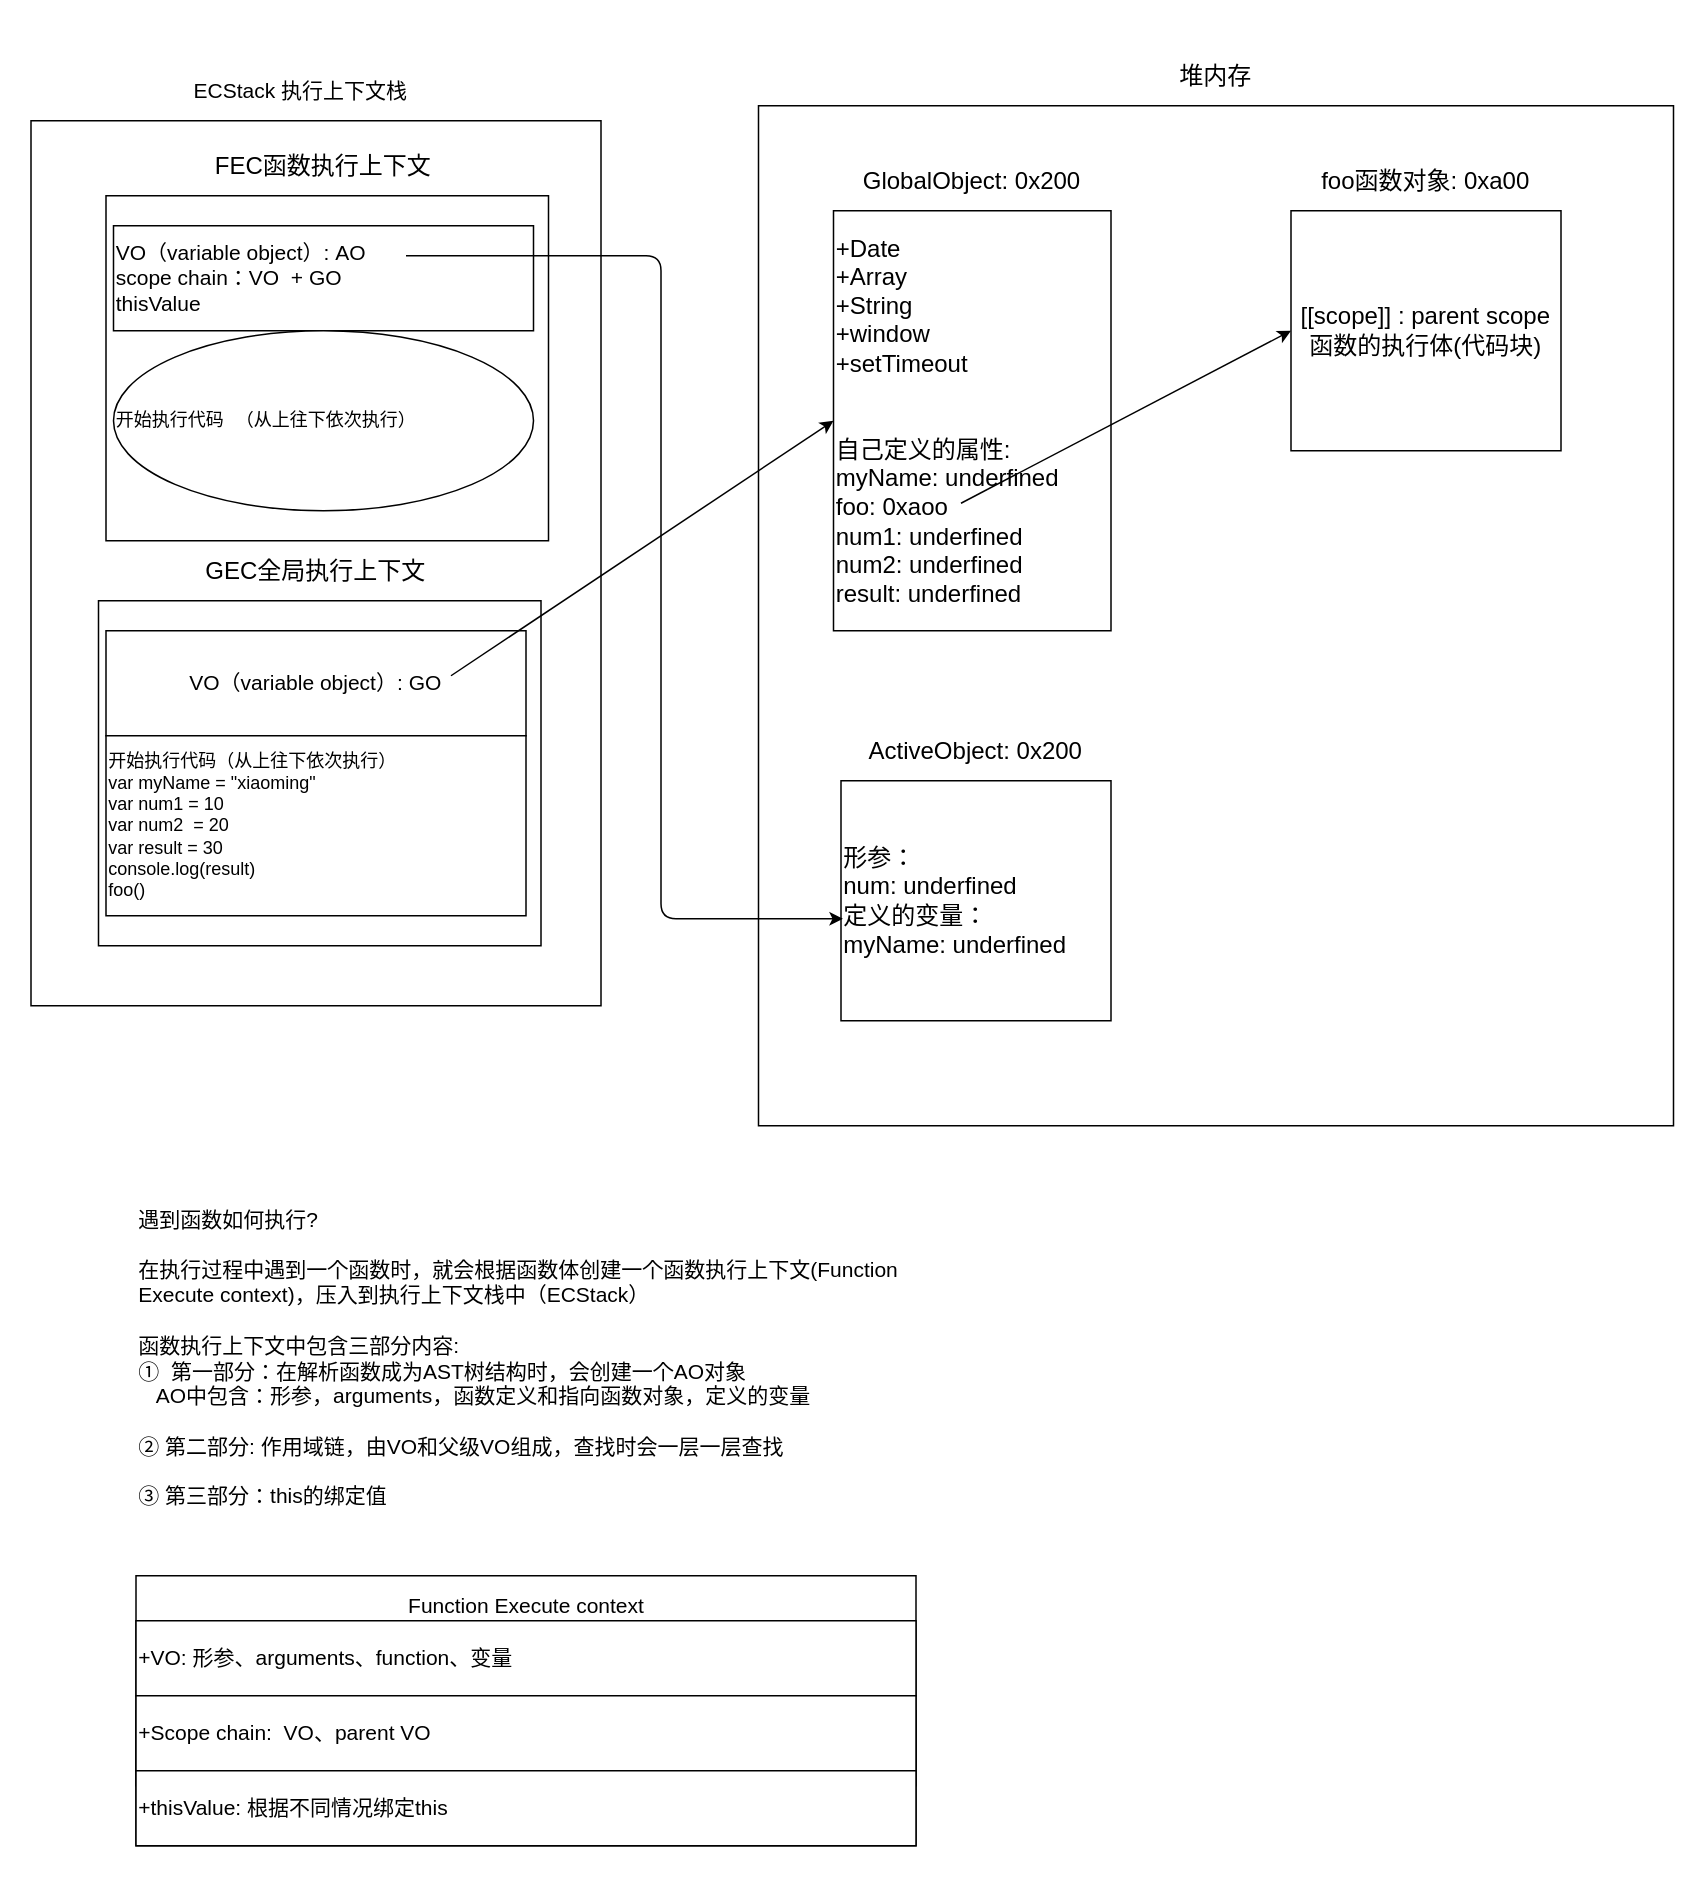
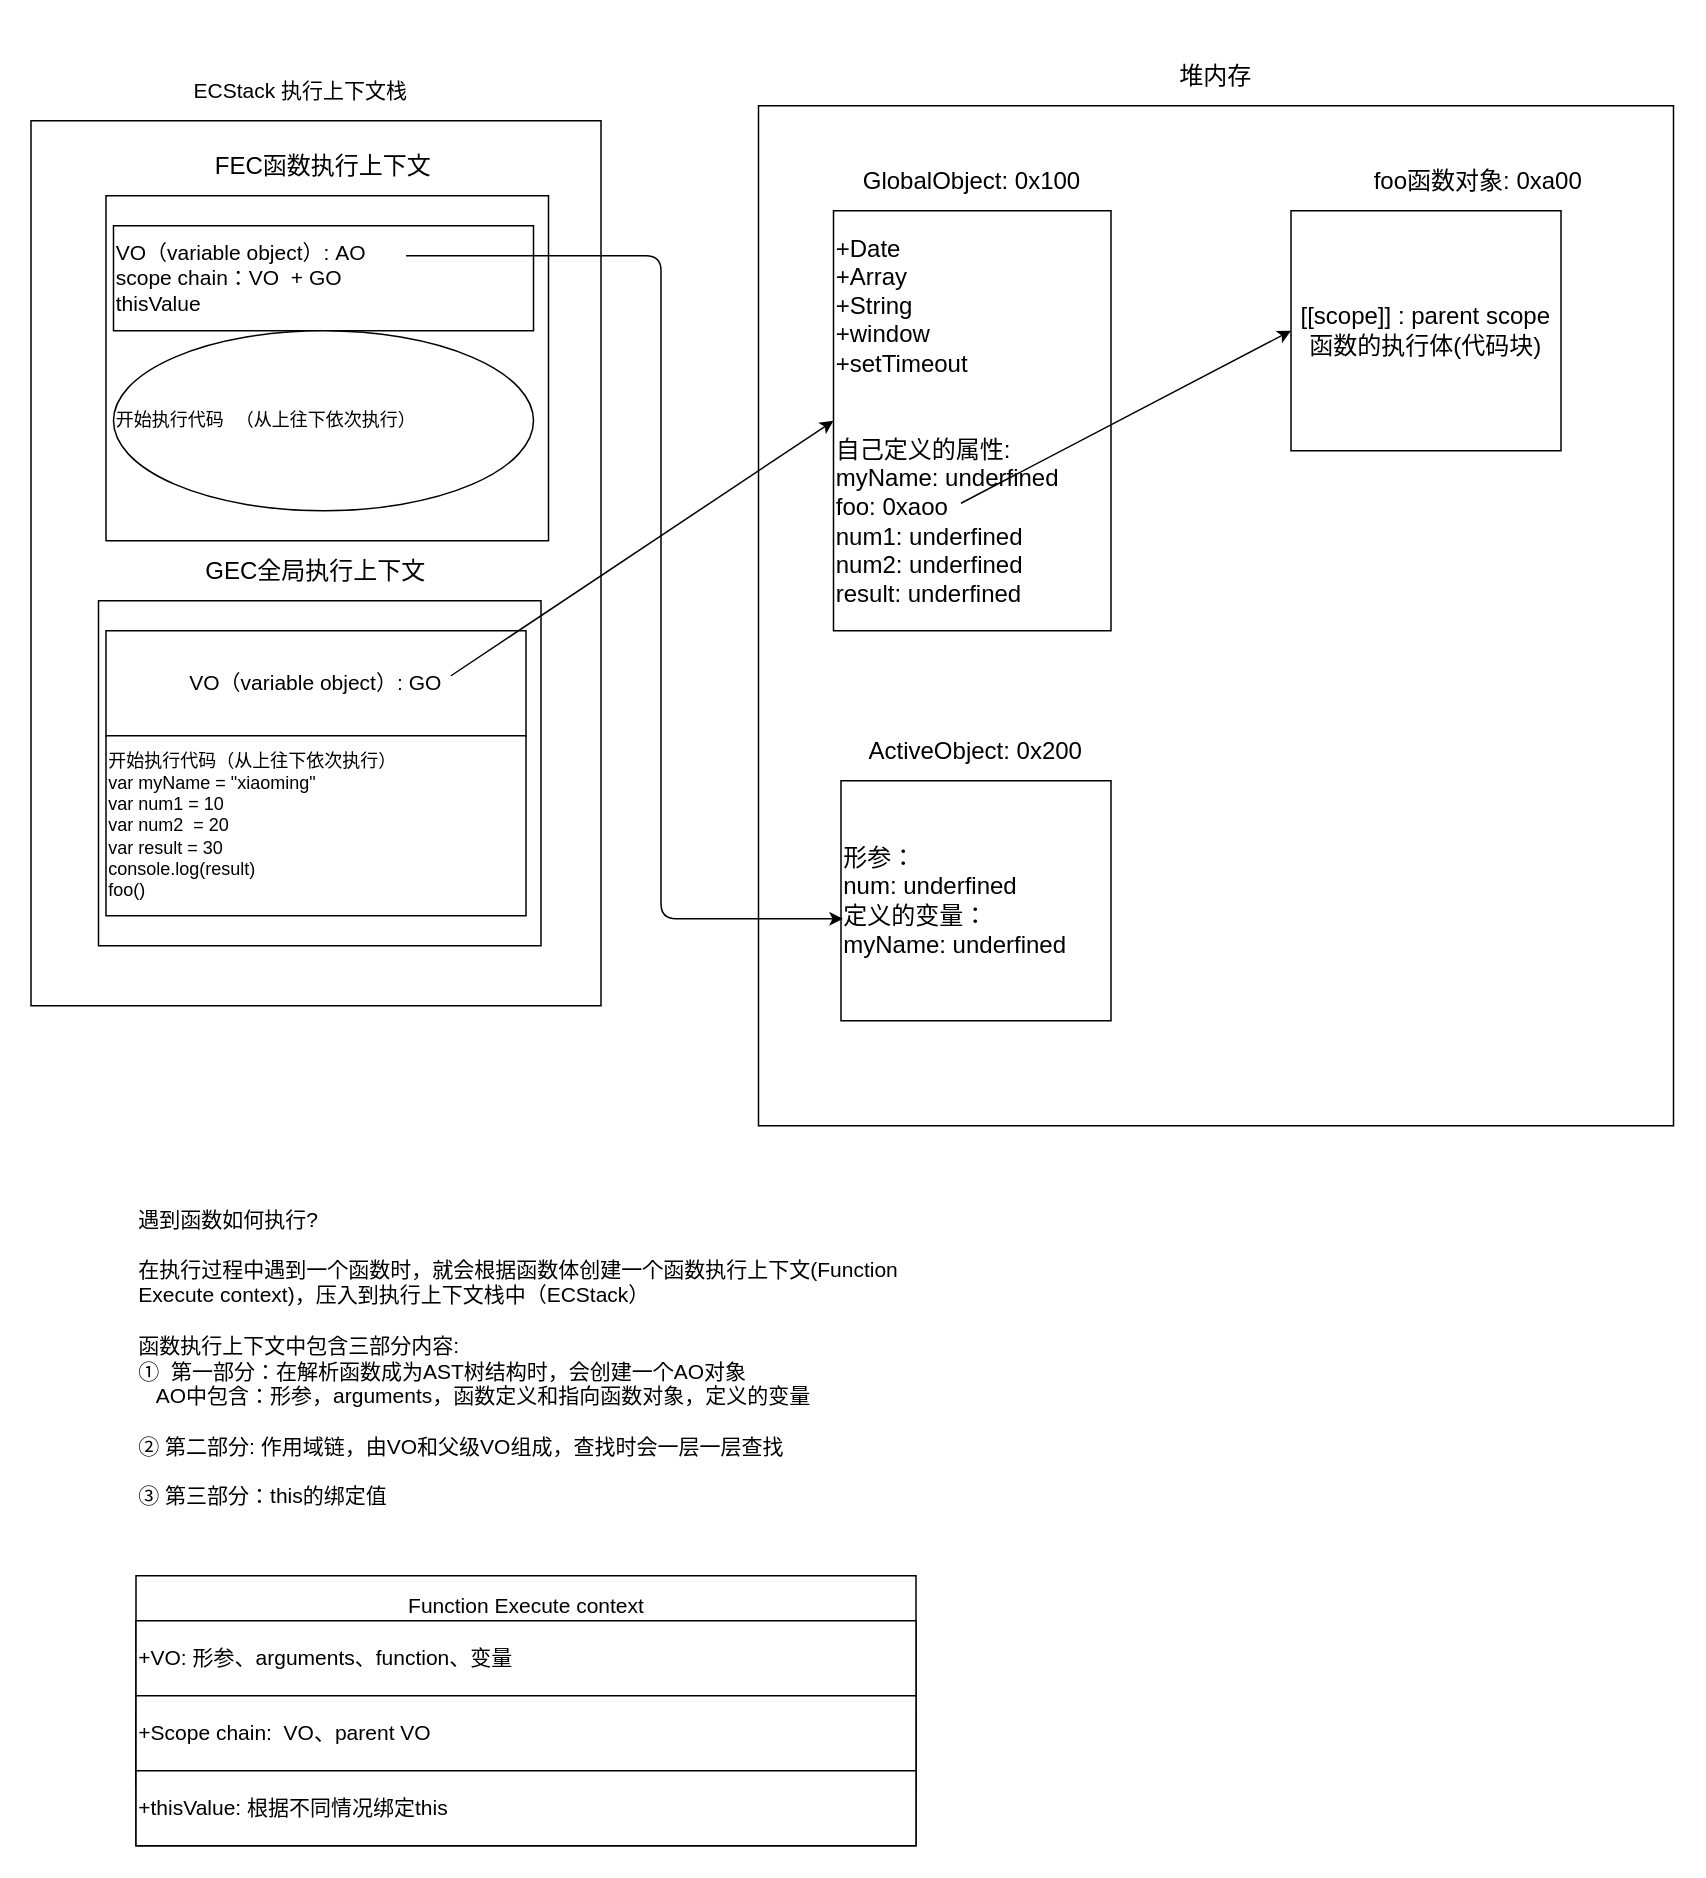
- <mxCell id="7" value="GlobalObject: 0x200" style="text;html=1;strokeColor=none;fillColor=none;align=center;verticalAlign=middle;whiteSpace=wrap;rounded=0;fontSize=16;" vertex="1" parent="1"><mxGeometry x="566" y="107.5" width="163" height="25" as="geometry" /></mxCell>
+ <mxCell id="7" value="GlobalObject: 0x100" style="text;html=1;strokeColor=none;fillColor=none;align=center;verticalAlign=middle;whiteSpace=wrap;rounded=0;fontSize=16;" vertex="1" parent="1"><mxGeometry x="566" y="107.5" width="163" height="25" as="geometry" /></mxCell>
- <mxCell id="9" value="foo函数对象: 0xa00" style="text;html=1;strokeColor=none;fillColor=none;align=center;verticalAlign=middle;whiteSpace=wrap;rounded=0;fontSize=16;" vertex="1" parent="1"><mxGeometry x="855" y="110" width="190" height="20" as="geometry" /></mxCell>
+ <mxCell id="9" value="foo函数对象: 0xa00" style="text;html=1;strokeColor=none;fillColor=none;align=center;verticalAlign=middle;whiteSpace=wrap;rounded=0;fontSize=16;" vertex="1" parent="1"><mxGeometry x="890" y="110" width="190" height="20" as="geometry" /></mxCell>
